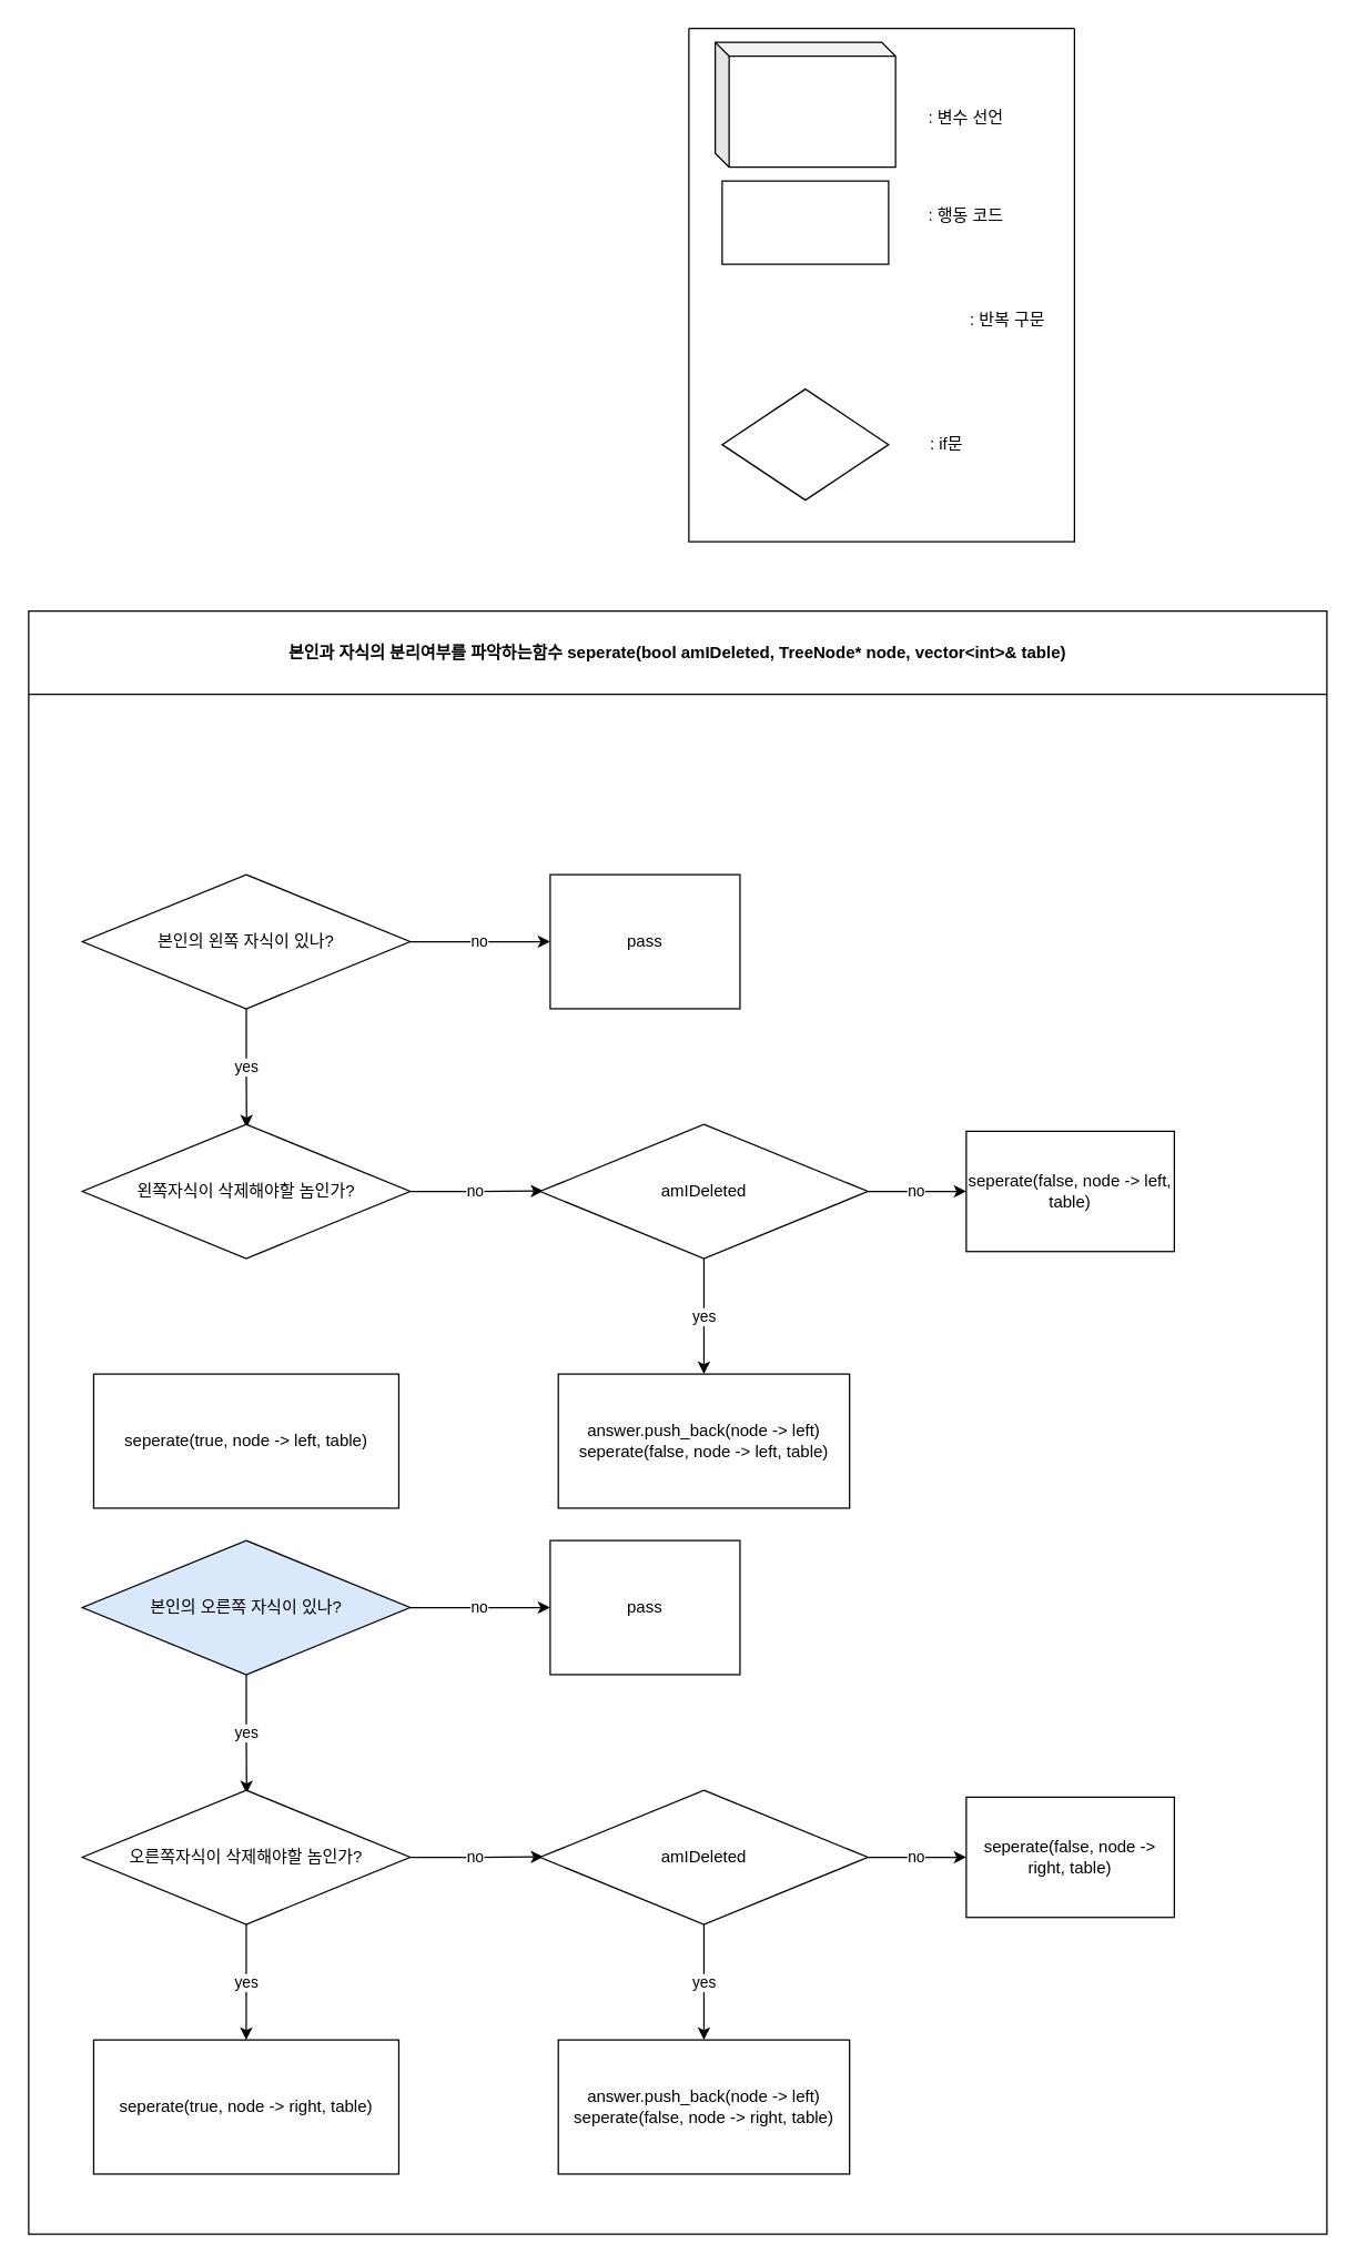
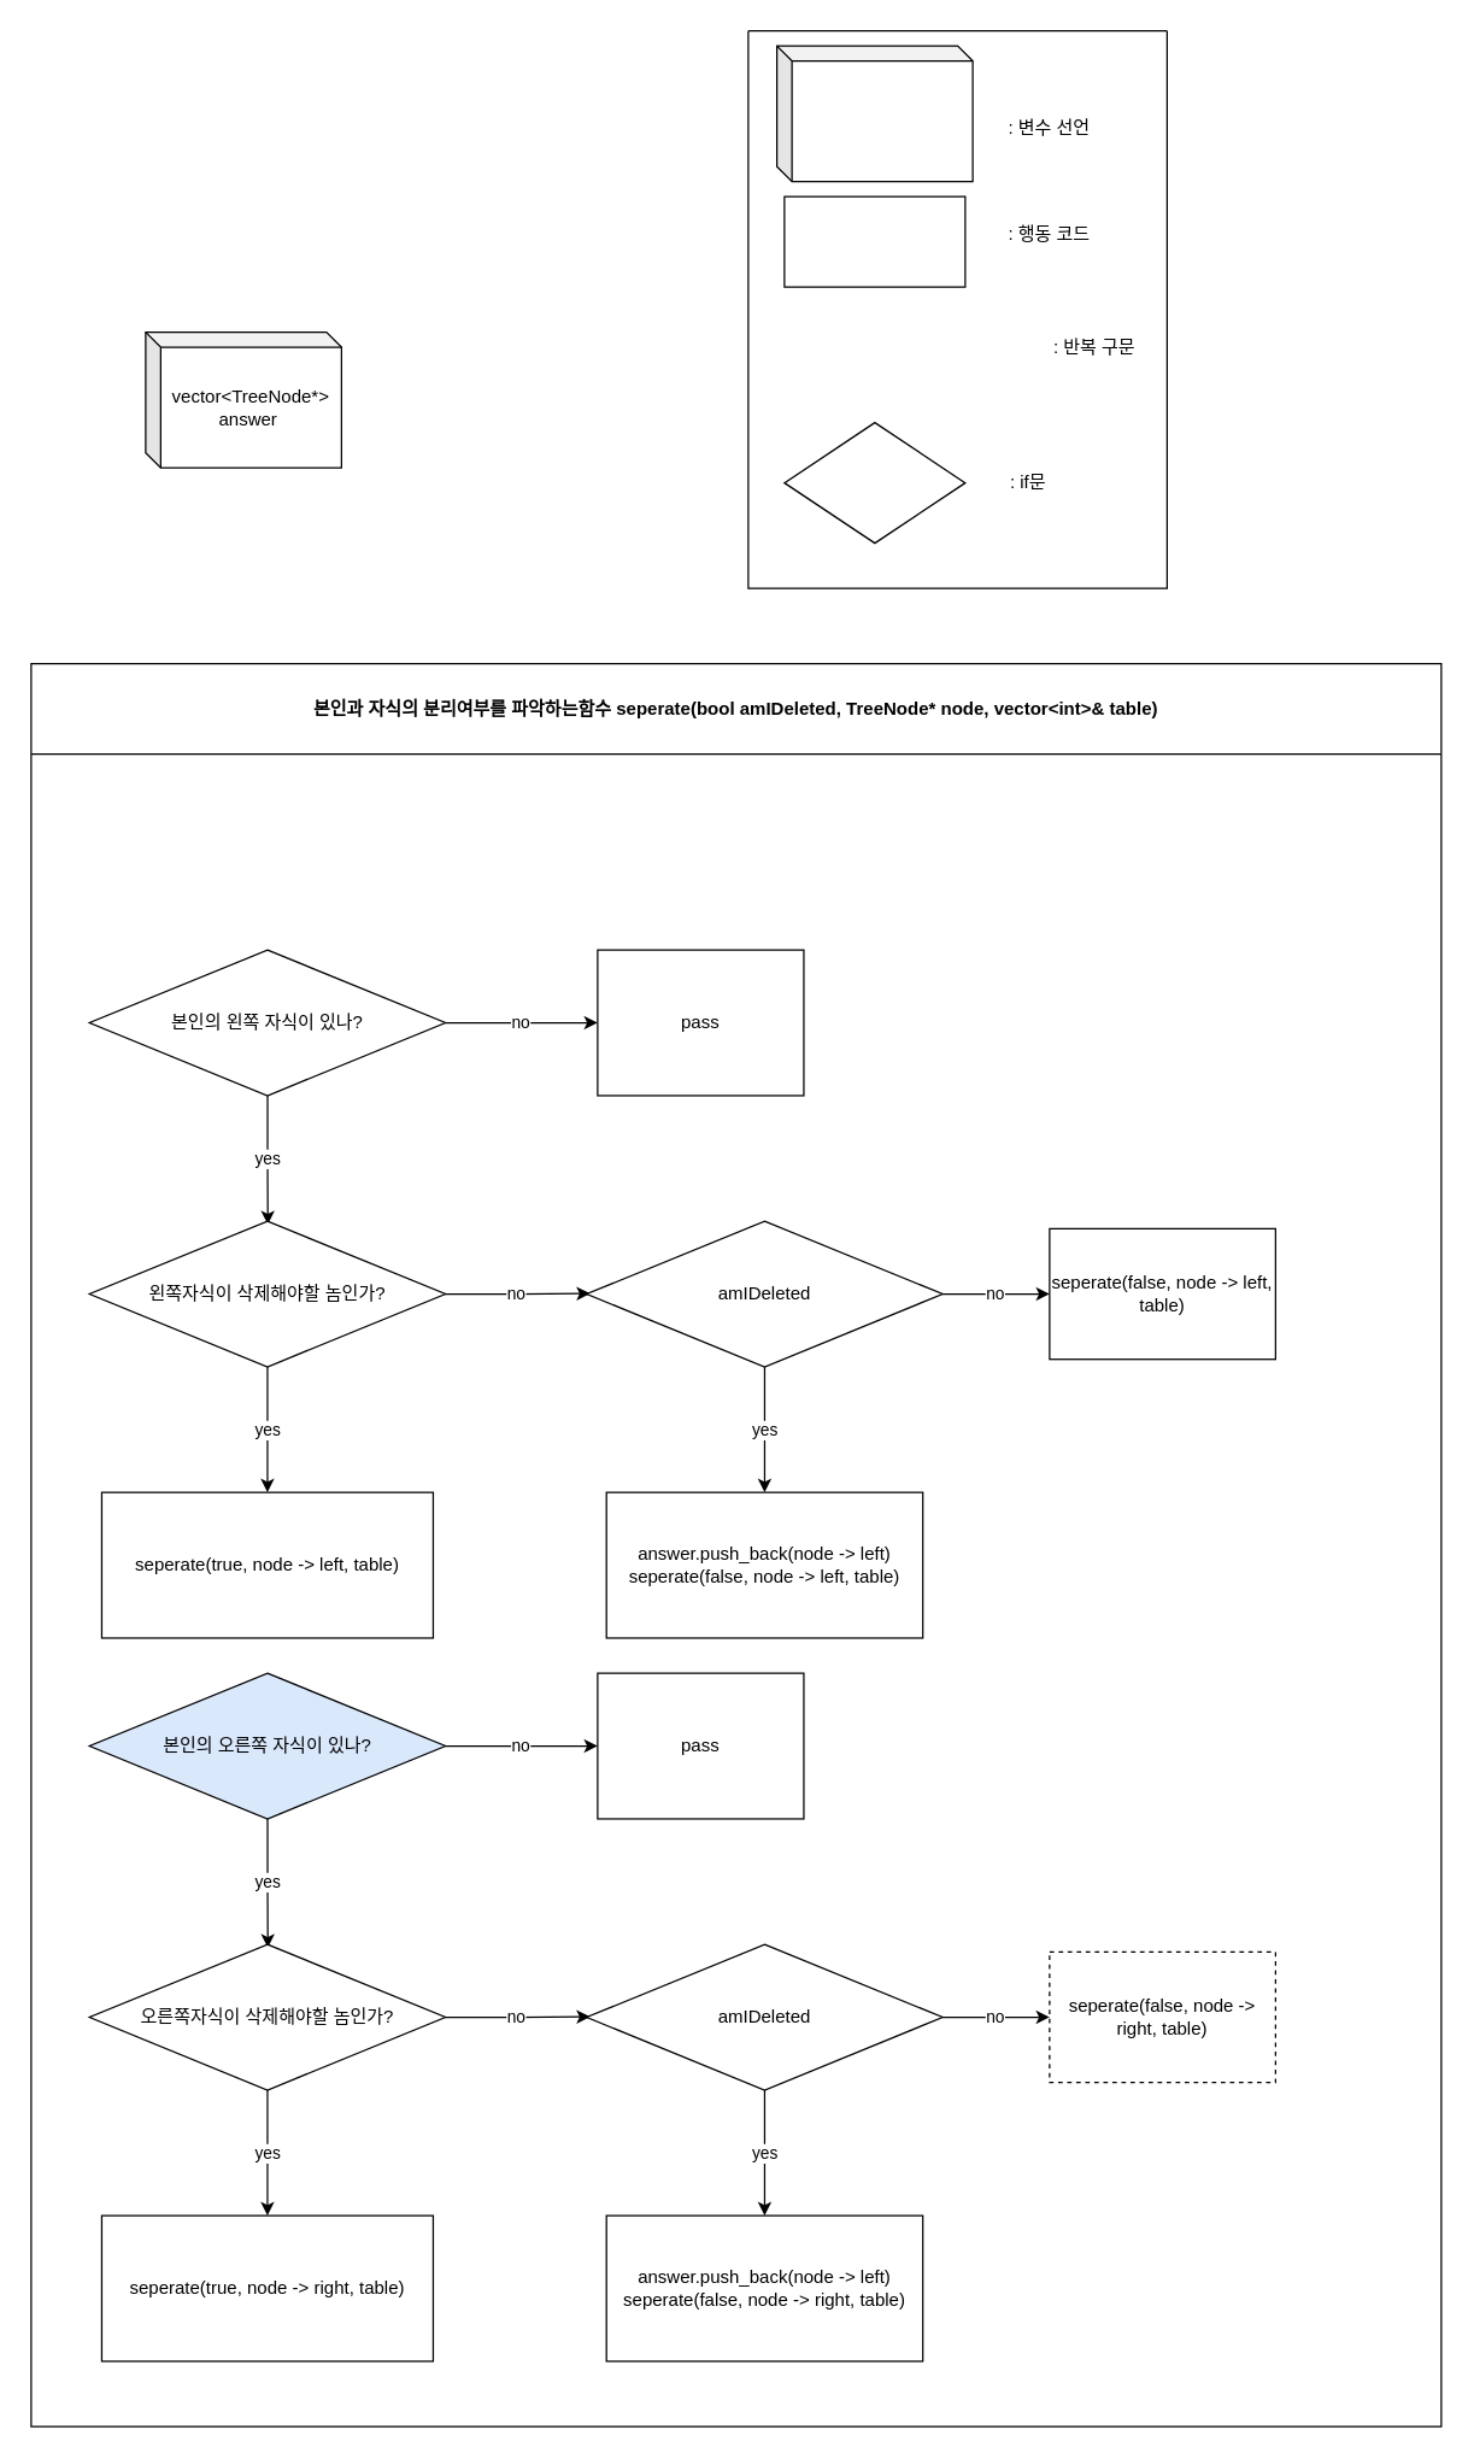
+ <mxCell id="43" value="vector&amp;lt;TreeNode*&amp;gt; answer&amp;nbsp;" style="shape=cube;whiteSpace=wrap;html=1;boundedLbl=1;backgroundOutline=1;darkOpacity=0.05;darkOpacity2=0.1;size=10;" vertex="1" parent="1"><mxGeometry x="96" y="220" width="130" height="90" as="geometry" /></mxCell>
+ <mxCell id="35" value="yes" style="edgeStyle=orthogonalEdgeStyle;rounded=0;orthogonalLoop=1;jettySize=auto;html=1;" edge="1" parent="32" source="33" target="34"><mxGeometry relative="1" as="geometry" /></mxCell>
- <mxCell id="25" value="seperate(false, node -&amp;gt; right, table)" style="whiteSpace=wrap;html=1;rounded=0;" vertex="1" parent="21"><mxGeometry x="270" y="5" width="150" height="86.67" as="geometry" /></mxCell>
+ <mxCell id="25" value="seperate(false, node -&amp;gt; right, table)" style="whiteSpace=wrap;html=1;rounded=0;dashed=1;" vertex="1" parent="21"><mxGeometry x="270" y="5" width="150" height="86.67" as="geometry" /></mxCell>
